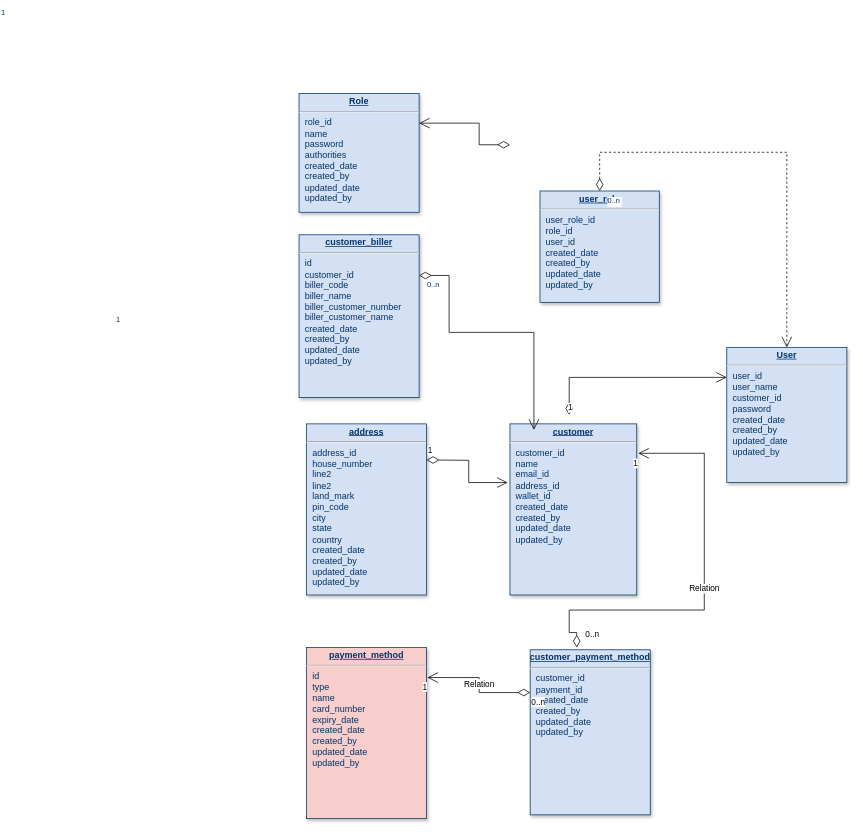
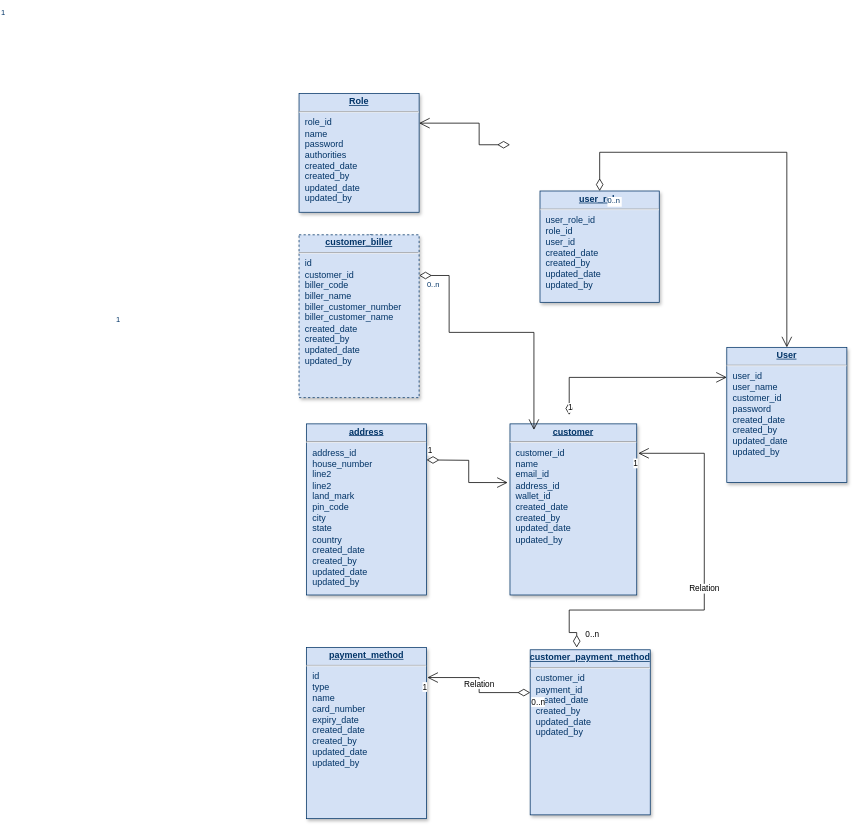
- <mxCell id="7" value="" style="endArrow=open;endSize=12;startArrow=diamondThin;startSize=14;startFill=0;edgeStyle=orthogonalEdgeStyle;rounded=0;dashed=1;" parent="2" source="5" target="4" edge="1"><mxGeometry x="209.36" y="88.36" as="geometry"><mxPoint x="209.36" y="88.36" as="sourcePoint" /><mxPoint x="369.36" y="88.36" as="targetPoint" /><Array as="points"><mxPoint x="650" y="78.36" /></Array></mxGeometry></mxCell>
+ <mxCell id="7" value="" style="endArrow=open;endSize=12;startArrow=diamondThin;startSize=14;startFill=0;edgeStyle=orthogonalEdgeStyle;rounded=0" parent="2" source="5" target="4" edge="1"><mxGeometry x="209.36" y="88.36" as="geometry"><mxPoint x="209.36" y="88.36" as="sourcePoint" /><mxPoint x="369.36" y="88.36" as="targetPoint" /><Array as="points"><mxPoint x="650" y="78.36" /></Array></mxGeometry></mxCell>
- <mxCell id="23" value="&lt;p style=&quot;margin: 0px; margin-top: 4px; text-align: center; text-decoration: underline;&quot;&gt;&lt;strong&gt;customer_biller&lt;/strong&gt;&lt;/p&gt;&lt;hr&gt;&lt;p style=&quot;margin: 0px; margin-left: 8px;&quot;&gt;id&lt;/p&gt;&lt;p style=&quot;margin: 0px; margin-left: 8px;&quot;&gt;customer_id&lt;/p&gt;&lt;p style=&quot;margin: 0px; margin-left: 8px;&quot;&gt;biller_code&lt;/p&gt;&lt;p style=&quot;margin: 0px; margin-left: 8px;&quot;&gt;&lt;span style=&quot;background-color: initial;&quot;&gt;biller_name&lt;/span&gt;&lt;/p&gt;&lt;p style=&quot;margin: 0px; margin-left: 8px;&quot;&gt;&lt;span style=&quot;background-color: initial;&quot;&gt;biller_customer_number&lt;/span&gt;&lt;/p&gt;&lt;p style=&quot;margin: 0px; margin-left: 8px;&quot;&gt;&lt;span style=&quot;background-color: initial;&quot;&gt;biller_customer_name&lt;/span&gt;&lt;/p&gt;&lt;p style=&quot;margin: 0px; margin-left: 8px;&quot;&gt;&lt;span style=&quot;background-color: initial;&quot;&gt;created_date&lt;/span&gt;&lt;br&gt;&lt;/p&gt;&lt;p style=&quot;margin: 0px 0px 0px 8px;&quot;&gt;created_by&lt;/p&gt;&lt;p style=&quot;margin: 0px 0px 0px 8px;&quot;&gt;updated_date&lt;/p&gt;&lt;p style=&quot;margin: 0px 0px 0px 8px;&quot;&gt;updated_by&lt;/p&gt;&lt;p style=&quot;margin: 0px 0px 0px 8px;&quot;&gt;&lt;br&gt;&lt;/p&gt;&lt;p style=&quot;margin: 0px; margin-left: 8px;&quot;&gt;&lt;br&gt;&lt;/p&gt;&lt;p style=&quot;margin: 0px; margin-left: 8px;&quot;&gt;&lt;br&gt;&lt;/p&gt;" style="verticalAlign=top;align=left;overflow=fill;fontSize=12;fontFamily=Helvetica;html=1;strokeColor=#003366;shadow=1;fillColor=#D4E1F5;fontColor=#003366" vertex="1" parent="2"><mxGeometry y="188.36" width="160" height="217" as="geometry" /></mxCell>
+ <mxCell id="23" value="&lt;p style=&quot;margin: 0px; margin-top: 4px; text-align: center; text-decoration: underline;&quot;&gt;&lt;strong&gt;customer_biller&lt;/strong&gt;&lt;/p&gt;&lt;hr&gt;&lt;p style=&quot;margin: 0px; margin-left: 8px;&quot;&gt;id&lt;/p&gt;&lt;p style=&quot;margin: 0px; margin-left: 8px;&quot;&gt;customer_id&lt;/p&gt;&lt;p style=&quot;margin: 0px; margin-left: 8px;&quot;&gt;biller_code&lt;/p&gt;&lt;p style=&quot;margin: 0px; margin-left: 8px;&quot;&gt;&lt;span style=&quot;background-color: initial;&quot;&gt;biller_name&lt;/span&gt;&lt;/p&gt;&lt;p style=&quot;margin: 0px; margin-left: 8px;&quot;&gt;&lt;span style=&quot;background-color: initial;&quot;&gt;biller_customer_number&lt;/span&gt;&lt;/p&gt;&lt;p style=&quot;margin: 0px; margin-left: 8px;&quot;&gt;&lt;span style=&quot;background-color: initial;&quot;&gt;biller_customer_name&lt;/span&gt;&lt;/p&gt;&lt;p style=&quot;margin: 0px; margin-left: 8px;&quot;&gt;&lt;span style=&quot;background-color: initial;&quot;&gt;created_date&lt;/span&gt;&lt;br&gt;&lt;/p&gt;&lt;p style=&quot;margin: 0px 0px 0px 8px;&quot;&gt;created_by&lt;/p&gt;&lt;p style=&quot;margin: 0px 0px 0px 8px;&quot;&gt;updated_date&lt;/p&gt;&lt;p style=&quot;margin: 0px 0px 0px 8px;&quot;&gt;updated_by&lt;/p&gt;&lt;p style=&quot;margin: 0px 0px 0px 8px;&quot;&gt;&lt;br&gt;&lt;/p&gt;&lt;p style=&quot;margin: 0px; margin-left: 8px;&quot;&gt;&lt;br&gt;&lt;/p&gt;&lt;p style=&quot;margin: 0px; margin-left: 8px;&quot;&gt;&lt;br&gt;&lt;/p&gt;" style="verticalAlign=top;align=left;overflow=fill;fontSize=12;fontFamily=Helvetica;html=1;strokeColor=#003366;shadow=1;fillColor=#D4E1F5;fontColor=#003366;dashed=1;" vertex="1" parent="2"><mxGeometry y="188.36" width="160" height="217" as="geometry" /></mxCell>
- <mxCell id="11" value="&lt;p style=&quot;margin: 0px; margin-top: 4px; text-align: center; text-decoration: underline;&quot;&gt;&lt;strong&gt;payment_method&lt;/strong&gt;&lt;/p&gt;&lt;hr&gt;&lt;p style=&quot;margin: 0px; margin-left: 8px;&quot;&gt;id&lt;/p&gt;&lt;p style=&quot;margin: 0px; margin-left: 8px;&quot;&gt;type&lt;/p&gt;&lt;p style=&quot;margin: 0px; margin-left: 8px;&quot;&gt;name&lt;/p&gt;&lt;p style=&quot;margin: 0px; margin-left: 8px;&quot;&gt;card_number&lt;/p&gt;&lt;p style=&quot;margin: 0px; margin-left: 8px;&quot;&gt;expiry_date&lt;/p&gt;&lt;p style=&quot;margin: 0px 0px 0px 8px;&quot;&gt;created_date&lt;/p&gt;&lt;p style=&quot;margin: 0px 0px 0px 8px;&quot;&gt;created_by&lt;/p&gt;&lt;p style=&quot;margin: 0px 0px 0px 8px;&quot;&gt;updated_date&lt;/p&gt;&lt;p style=&quot;margin: 0px 0px 0px 8px;&quot;&gt;updated_by&lt;/p&gt;&lt;p style=&quot;margin: 0px 0px 0px 8px;&quot;&gt;&lt;br&gt;&lt;/p&gt;&lt;p style=&quot;margin: 0px; margin-left: 8px;&quot;&gt;&lt;br&gt;&lt;/p&gt;&lt;p style=&quot;margin: 0px; margin-left: 8px;&quot;&gt;&lt;br&gt;&lt;/p&gt;" style="verticalAlign=top;align=left;overflow=fill;fontSize=12;fontFamily=Helvetica;html=1;strokeColor=#003366;shadow=1;fillColor=#f8cecc;fontColor=#003366;" vertex="1" parent="2"><mxGeometry x="10" y="738.36" width="160" height="228.04" as="geometry" /></mxCell>
+ <mxCell id="11" value="&lt;p style=&quot;margin: 0px; margin-top: 4px; text-align: center; text-decoration: underline;&quot;&gt;&lt;strong&gt;payment_method&lt;/strong&gt;&lt;/p&gt;&lt;hr&gt;&lt;p style=&quot;margin: 0px; margin-left: 8px;&quot;&gt;id&lt;/p&gt;&lt;p style=&quot;margin: 0px; margin-left: 8px;&quot;&gt;type&lt;/p&gt;&lt;p style=&quot;margin: 0px; margin-left: 8px;&quot;&gt;name&lt;/p&gt;&lt;p style=&quot;margin: 0px; margin-left: 8px;&quot;&gt;card_number&lt;/p&gt;&lt;p style=&quot;margin: 0px; margin-left: 8px;&quot;&gt;expiry_date&lt;/p&gt;&lt;p style=&quot;margin: 0px 0px 0px 8px;&quot;&gt;created_date&lt;/p&gt;&lt;p style=&quot;margin: 0px 0px 0px 8px;&quot;&gt;created_by&lt;/p&gt;&lt;p style=&quot;margin: 0px 0px 0px 8px;&quot;&gt;updated_date&lt;/p&gt;&lt;p style=&quot;margin: 0px 0px 0px 8px;&quot;&gt;updated_by&lt;/p&gt;&lt;p style=&quot;margin: 0px 0px 0px 8px;&quot;&gt;&lt;br&gt;&lt;/p&gt;&lt;p style=&quot;margin: 0px; margin-left: 8px;&quot;&gt;&lt;br&gt;&lt;/p&gt;&lt;p style=&quot;margin: 0px; margin-left: 8px;&quot;&gt;&lt;br&gt;&lt;/p&gt;" style="verticalAlign=top;align=left;overflow=fill;fontSize=12;fontFamily=Helvetica;html=1;strokeColor=#003366;shadow=1;fillColor=#D4E1F5;fontColor=#003366" vertex="1" parent="2"><mxGeometry x="10" y="738.36" width="160" height="228.04" as="geometry" /></mxCell>
